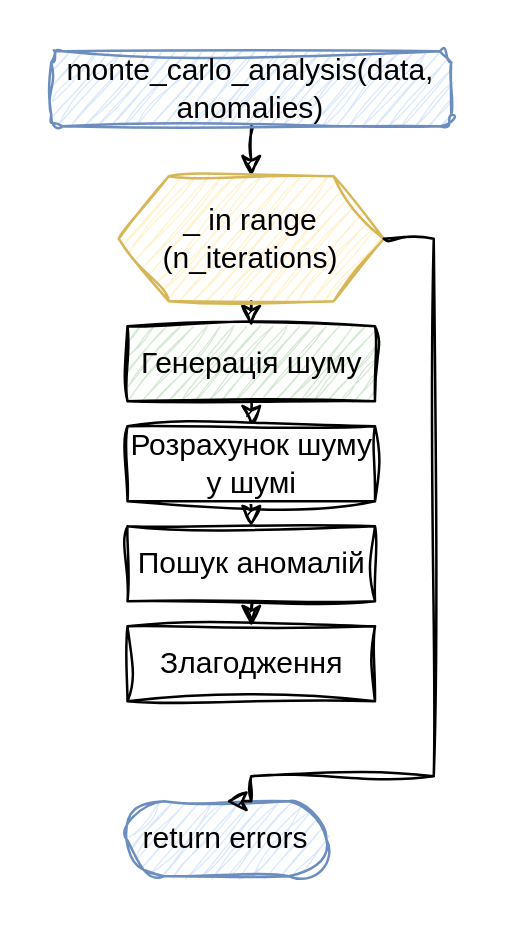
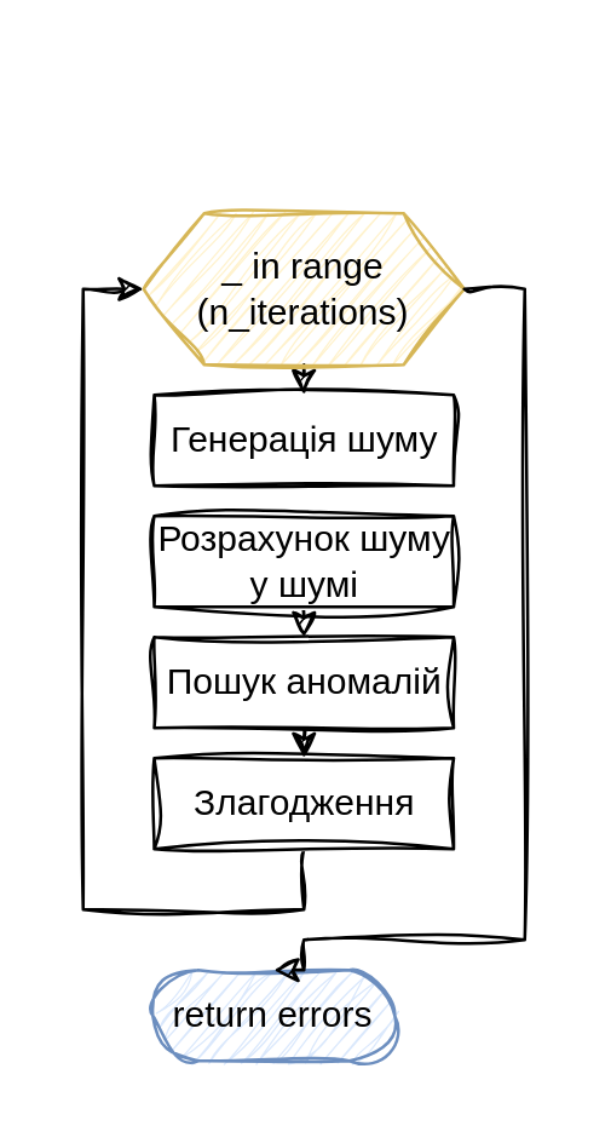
- <mxCell id="3" value="monte_carlo_analysis(data, anomalies)" style="rounded=1;whiteSpace=wrap;html=1;fillColor=#dae8fc;strokeColor=#6c8ebf;sketch=1;curveFitting=1;jiggle=2;" vertex="1" parent="1"><mxGeometry x="20" y="20" width="160" height="30" as="geometry" /></mxCell>
- <mxCell id="2" style="edgeStyle=orthogonalEdgeStyle;rounded=0;orthogonalLoop=1;jettySize=auto;html=1;exitX=0.5;exitY=1;exitDx=0;exitDy=0;entryX=0.5;entryY=0;entryDx=0;entryDy=0;sketch=1;curveFitting=1;jiggle=2;" edge="1" parent="1" source="3" target="5"><mxGeometry relative="1" as="geometry" /></mxCell>
- <mxCell id="7" value="Генерація шуму" style="rounded=0;whiteSpace=wrap;html=1;sketch=1;curveFitting=1;jiggle=2;fillColor=#d5e8d4;" vertex="1" parent="1"><mxGeometry x="50.5" y="130" width="99" height="30" as="geometry" /></mxCell>
+ <mxCell id="7" value="Генерація шуму" style="rounded=0;whiteSpace=wrap;html=1;sketch=1;curveFitting=1;jiggle=2;" vertex="1" parent="1"><mxGeometry x="50.5" y="130" width="99" height="30" as="geometry" /></mxCell>
- <mxCell id="6" style="edgeStyle=orthogonalEdgeStyle;rounded=0;orthogonalLoop=1;jettySize=auto;html=1;exitX=0.5;exitY=1;exitDx=0;exitDy=0;entryX=0.5;entryY=0;entryDx=0;entryDy=0;sketch=1;curveFitting=1;jiggle=2;" edge="1" parent="1" source="7" target="9"><mxGeometry relative="1" as="geometry" /></mxCell>
+ <mxCell id="12" style="edgeStyle=orthogonalEdgeStyle;rounded=0;orthogonalLoop=1;jettySize=auto;html=1;exitX=0.5;exitY=1;exitDx=0;exitDy=0;entryX=0;entryY=0.5;entryDx=0;entryDy=0;sketch=1;curveFitting=1;jiggle=2;" edge="1" parent="1" source="13" target="5"><mxGeometry relative="1" as="geometry" /></mxCell>
